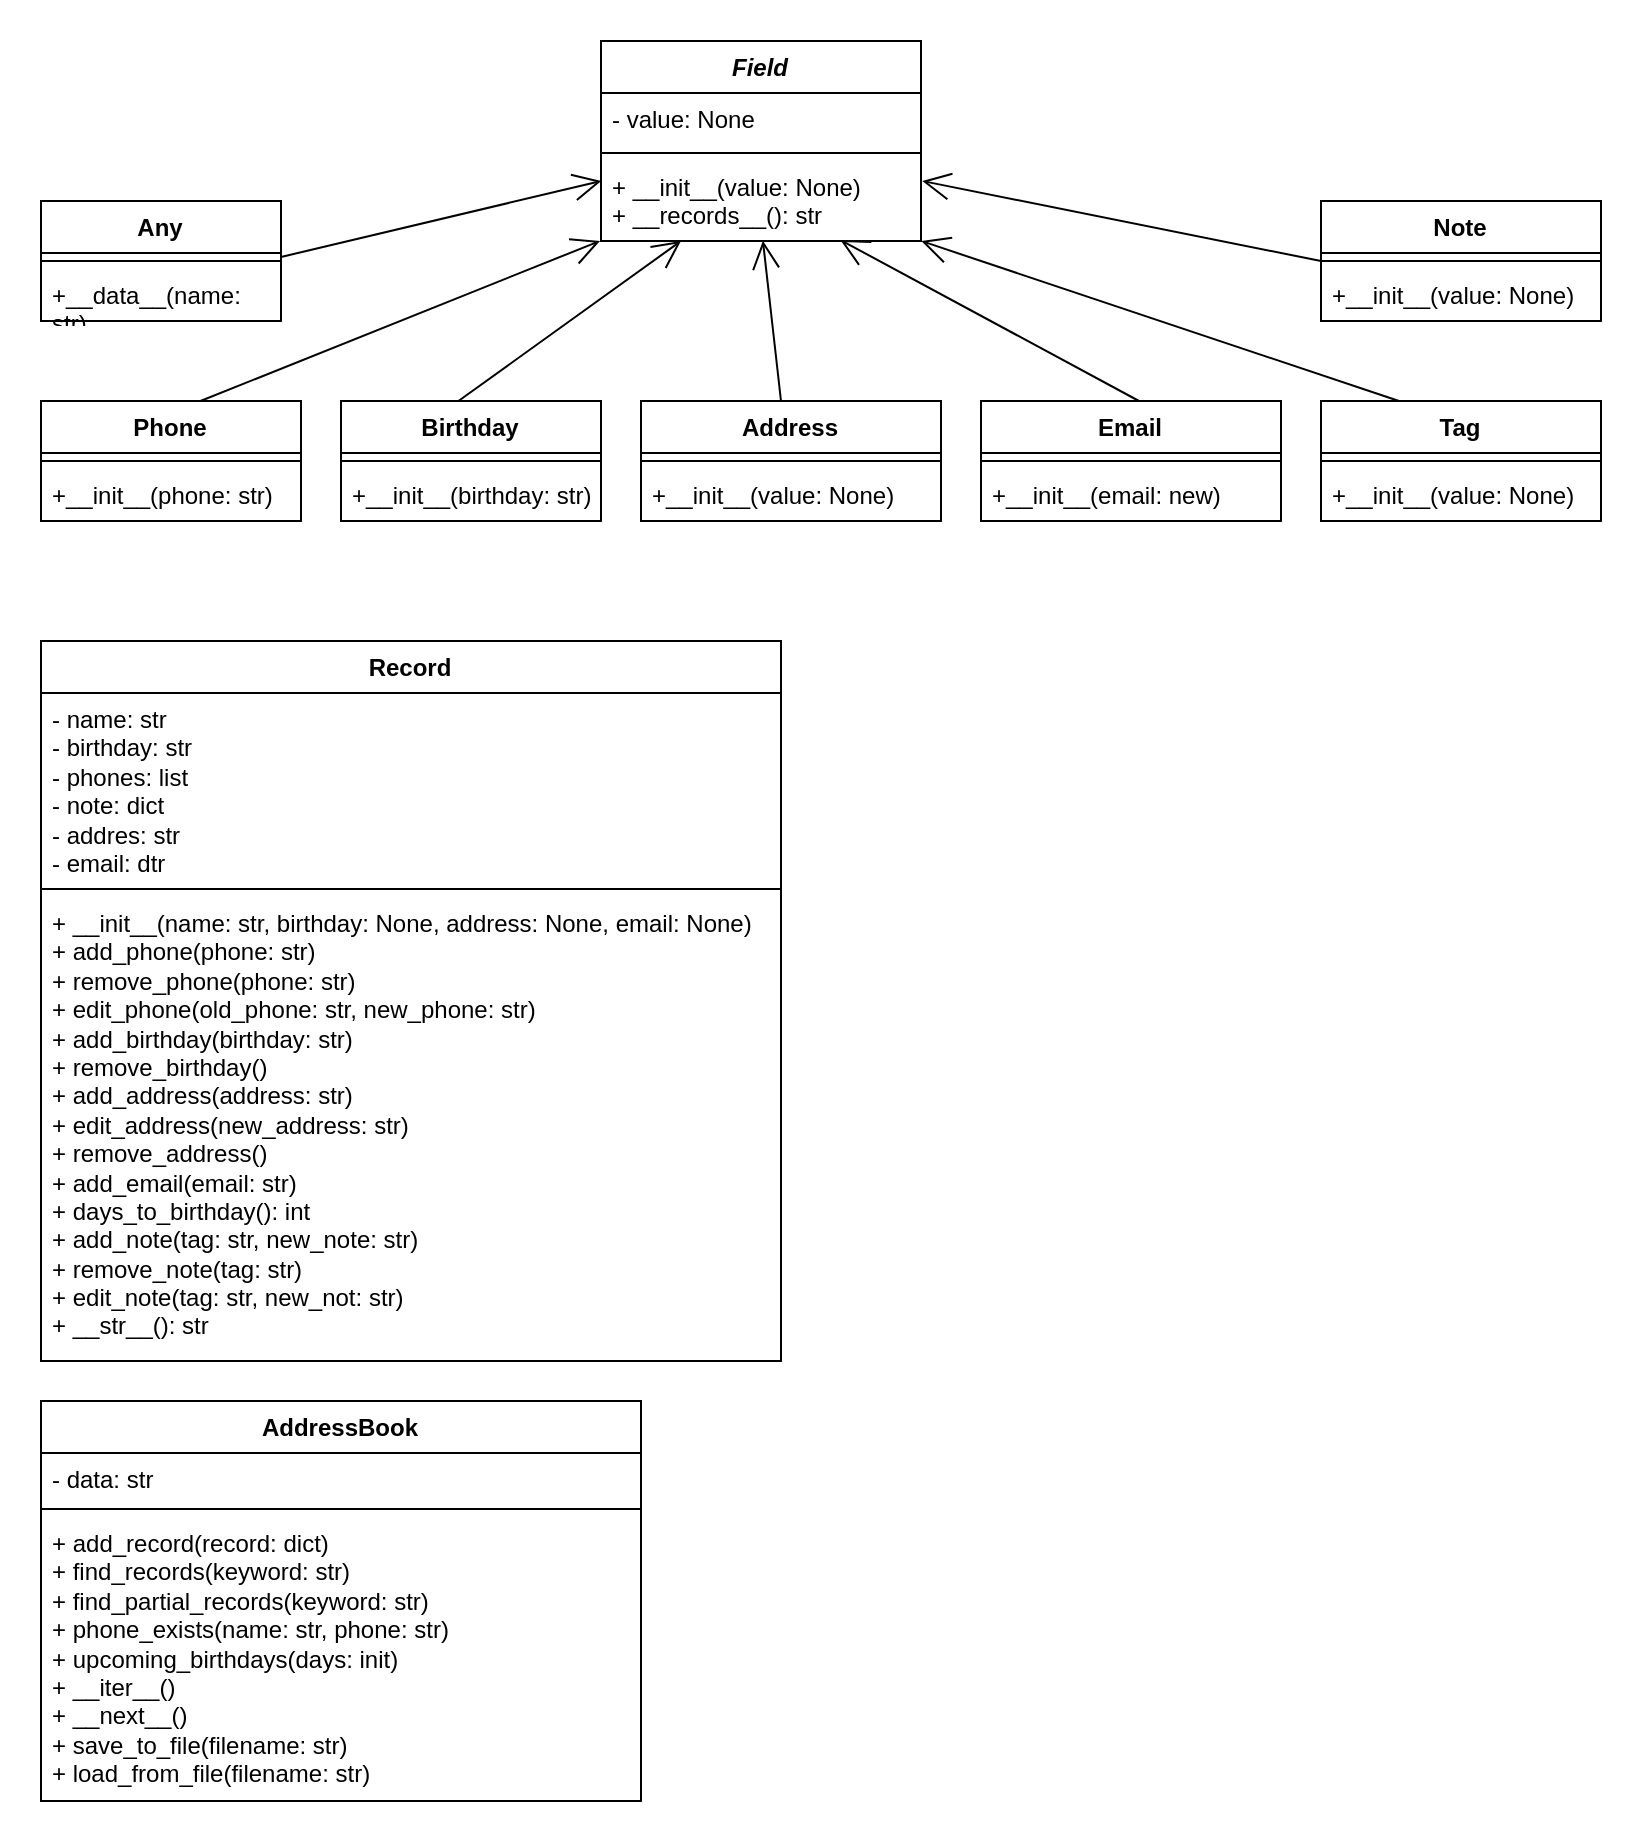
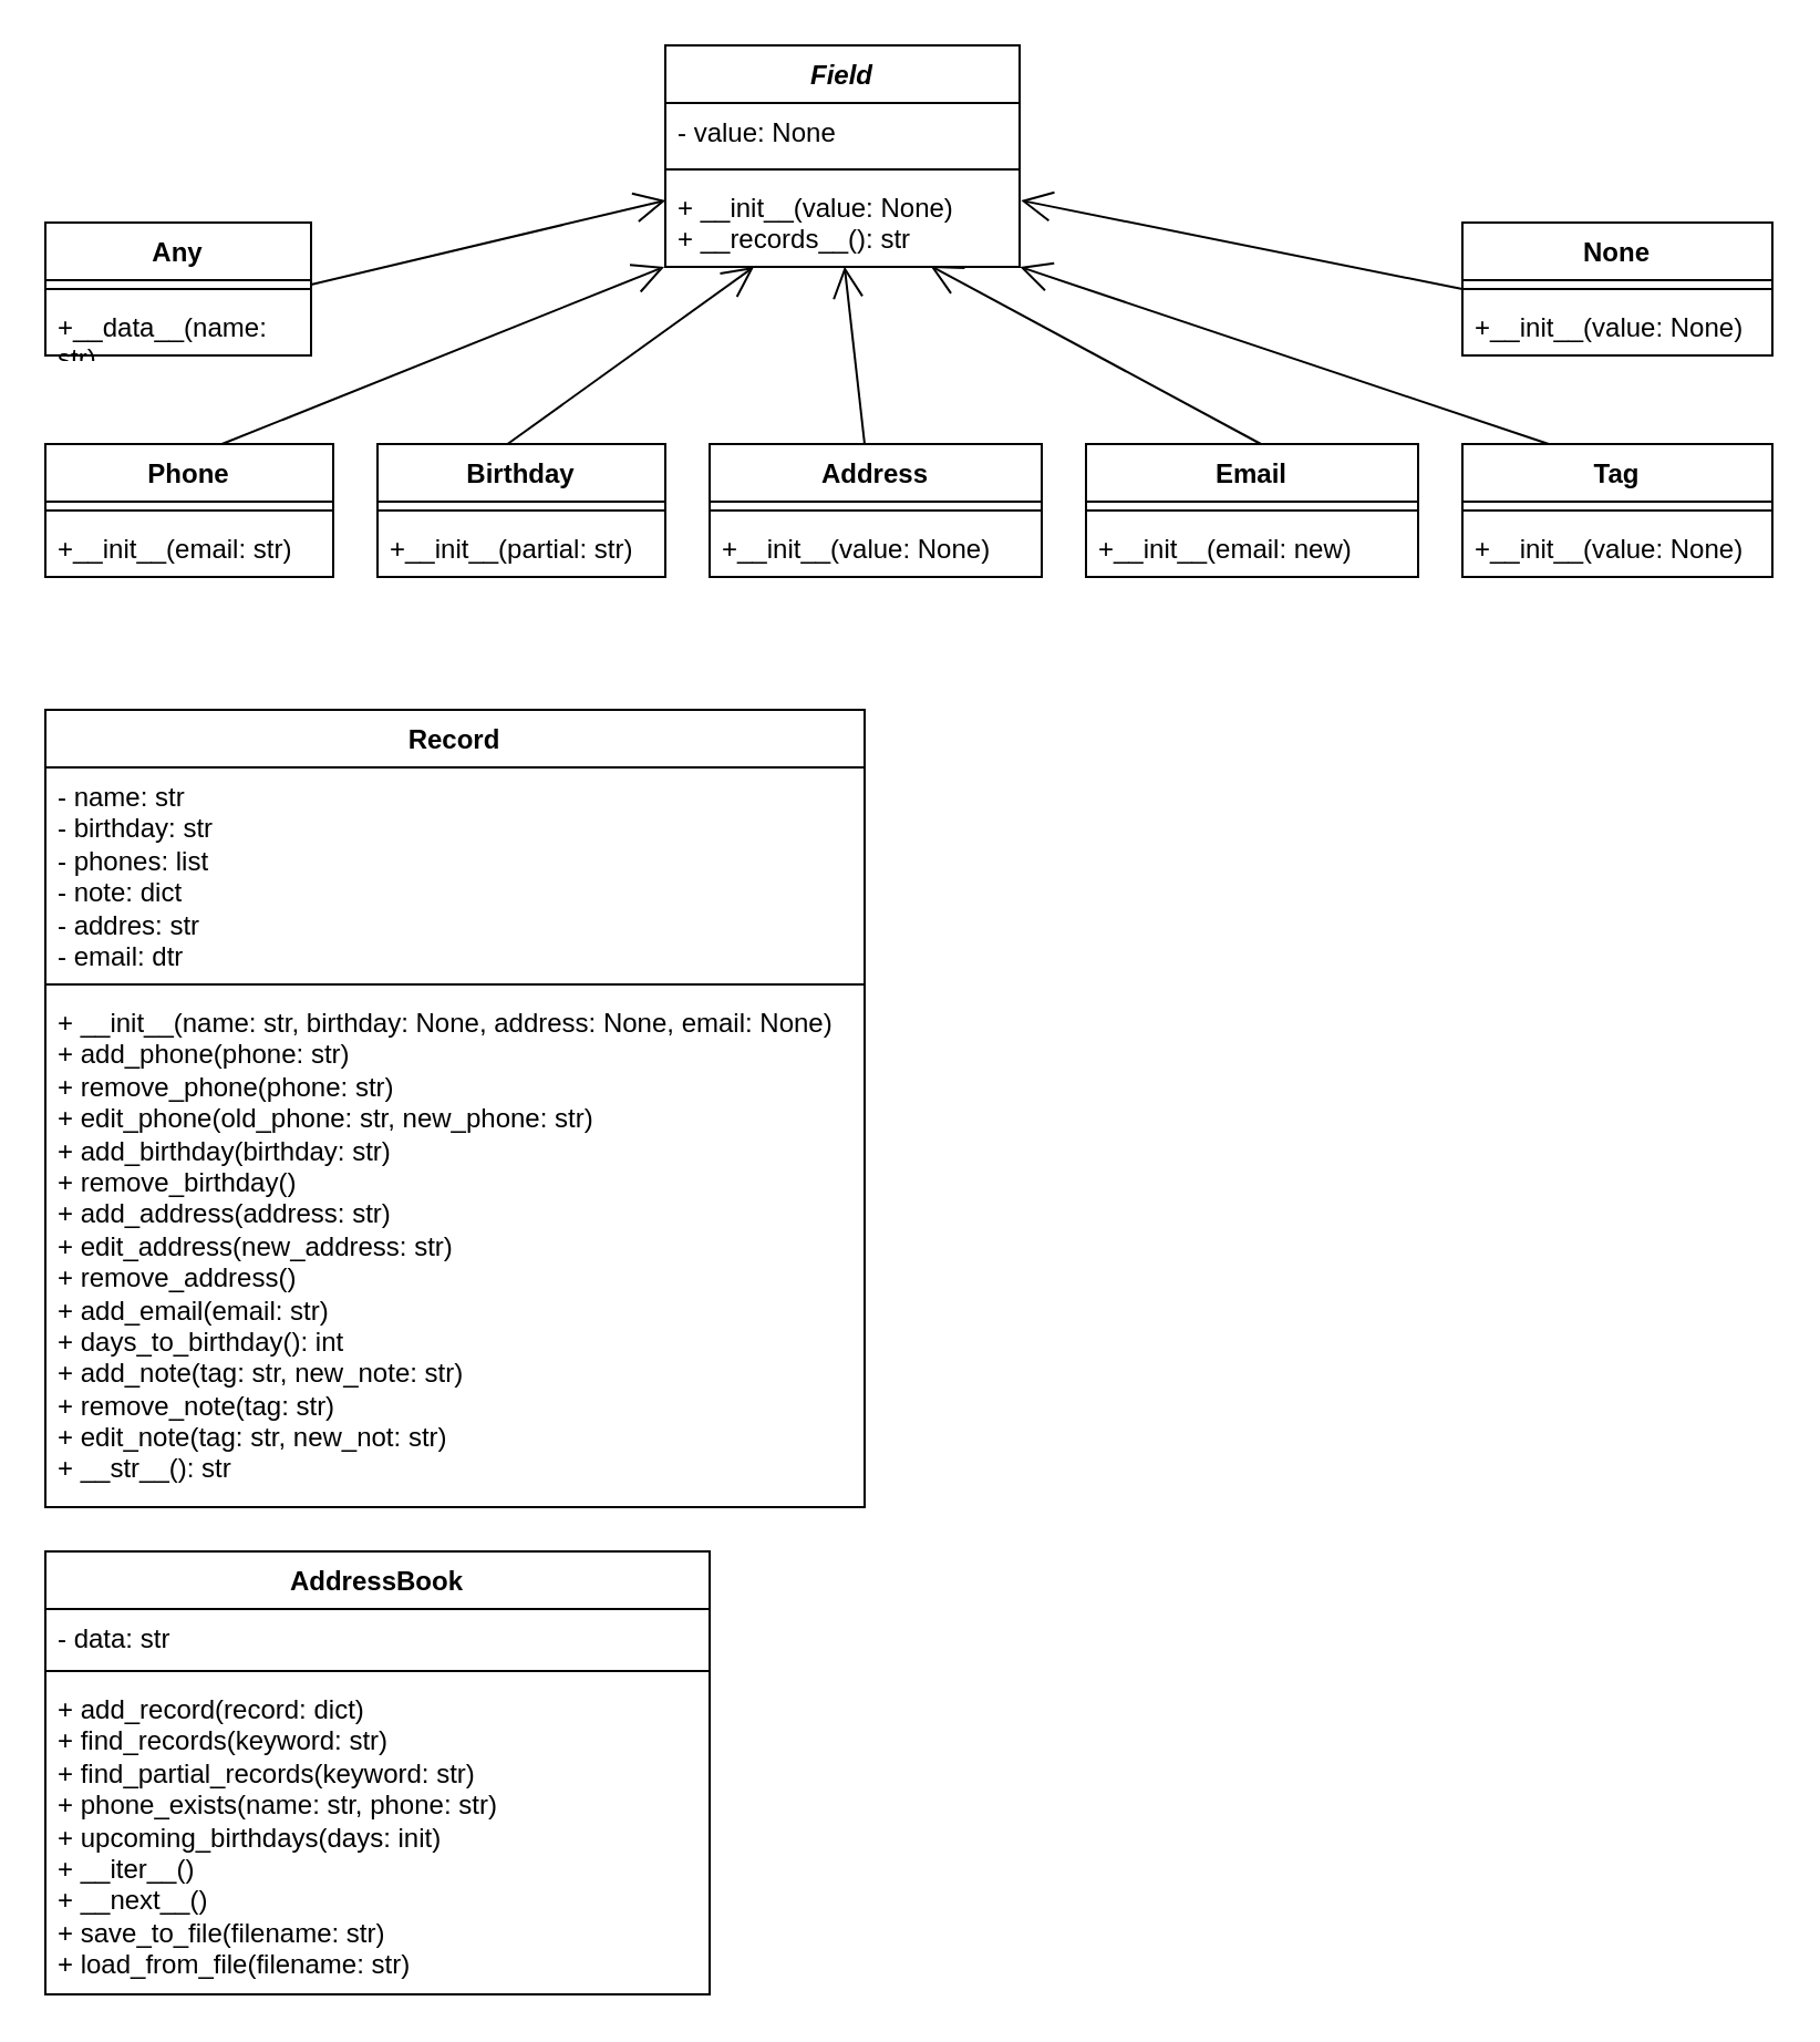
- <mxCell id="33" value="Note" style="swimlane;fontStyle=1;align=center;verticalAlign=top;childLayout=stackLayout;horizontal=1;startSize=26;horizontalStack=0;resizeParent=1;resizeParentMax=0;resizeLast=0;collapsible=1;marginBottom=0;whiteSpace=wrap;html=1;" vertex="1" parent="1"><mxGeometry x="660" y="100" width="140" height="60" as="geometry" /></mxCell>
+ <mxCell id="33" value="None" style="swimlane;fontStyle=1;align=center;verticalAlign=top;childLayout=stackLayout;horizontal=1;startSize=26;horizontalStack=0;resizeParent=1;resizeParentMax=0;resizeLast=0;collapsible=1;marginBottom=0;whiteSpace=wrap;html=1;" vertex="1" parent="1"><mxGeometry x="660" y="100" width="140" height="60" as="geometry" /></mxCell>
- <mxCell id="12" value="+__init__(phone: str)" style="text;strokeColor=none;fillColor=none;align=left;verticalAlign=top;spacingLeft=4;spacingRight=4;overflow=hidden;rotatable=0;points=[[0,0.5],[1,0.5]];portConstraint=eastwest;whiteSpace=wrap;html=1;" parent="10" vertex="1"><mxGeometry y="34" width="130" height="26" as="geometry" /></mxCell>
+ <mxCell id="12" value="+__init__(email: str)" style="text;strokeColor=none;fillColor=none;align=left;verticalAlign=top;spacingLeft=4;spacingRight=4;overflow=hidden;rotatable=0;points=[[0,0.5],[1,0.5]];portConstraint=eastwest;whiteSpace=wrap;html=1;" parent="10" vertex="1"><mxGeometry y="34" width="130" height="26" as="geometry" /></mxCell>
- <mxCell id="15" value="+__init__(birthday: str)" style="text;strokeColor=none;fillColor=none;align=left;verticalAlign=top;spacingLeft=4;spacingRight=4;overflow=hidden;rotatable=0;points=[[0,0.5],[1,0.5]];portConstraint=eastwest;whiteSpace=wrap;html=1;" parent="13" vertex="1"><mxGeometry y="34" width="130" height="26" as="geometry" /></mxCell>
+ <mxCell id="15" value="+__init__(partial: str)" style="text;strokeColor=none;fillColor=none;align=left;verticalAlign=top;spacingLeft=4;spacingRight=4;overflow=hidden;rotatable=0;points=[[0,0.5],[1,0.5]];portConstraint=eastwest;whiteSpace=wrap;html=1;" parent="13" vertex="1"><mxGeometry y="34" width="130" height="26" as="geometry" /></mxCell>
